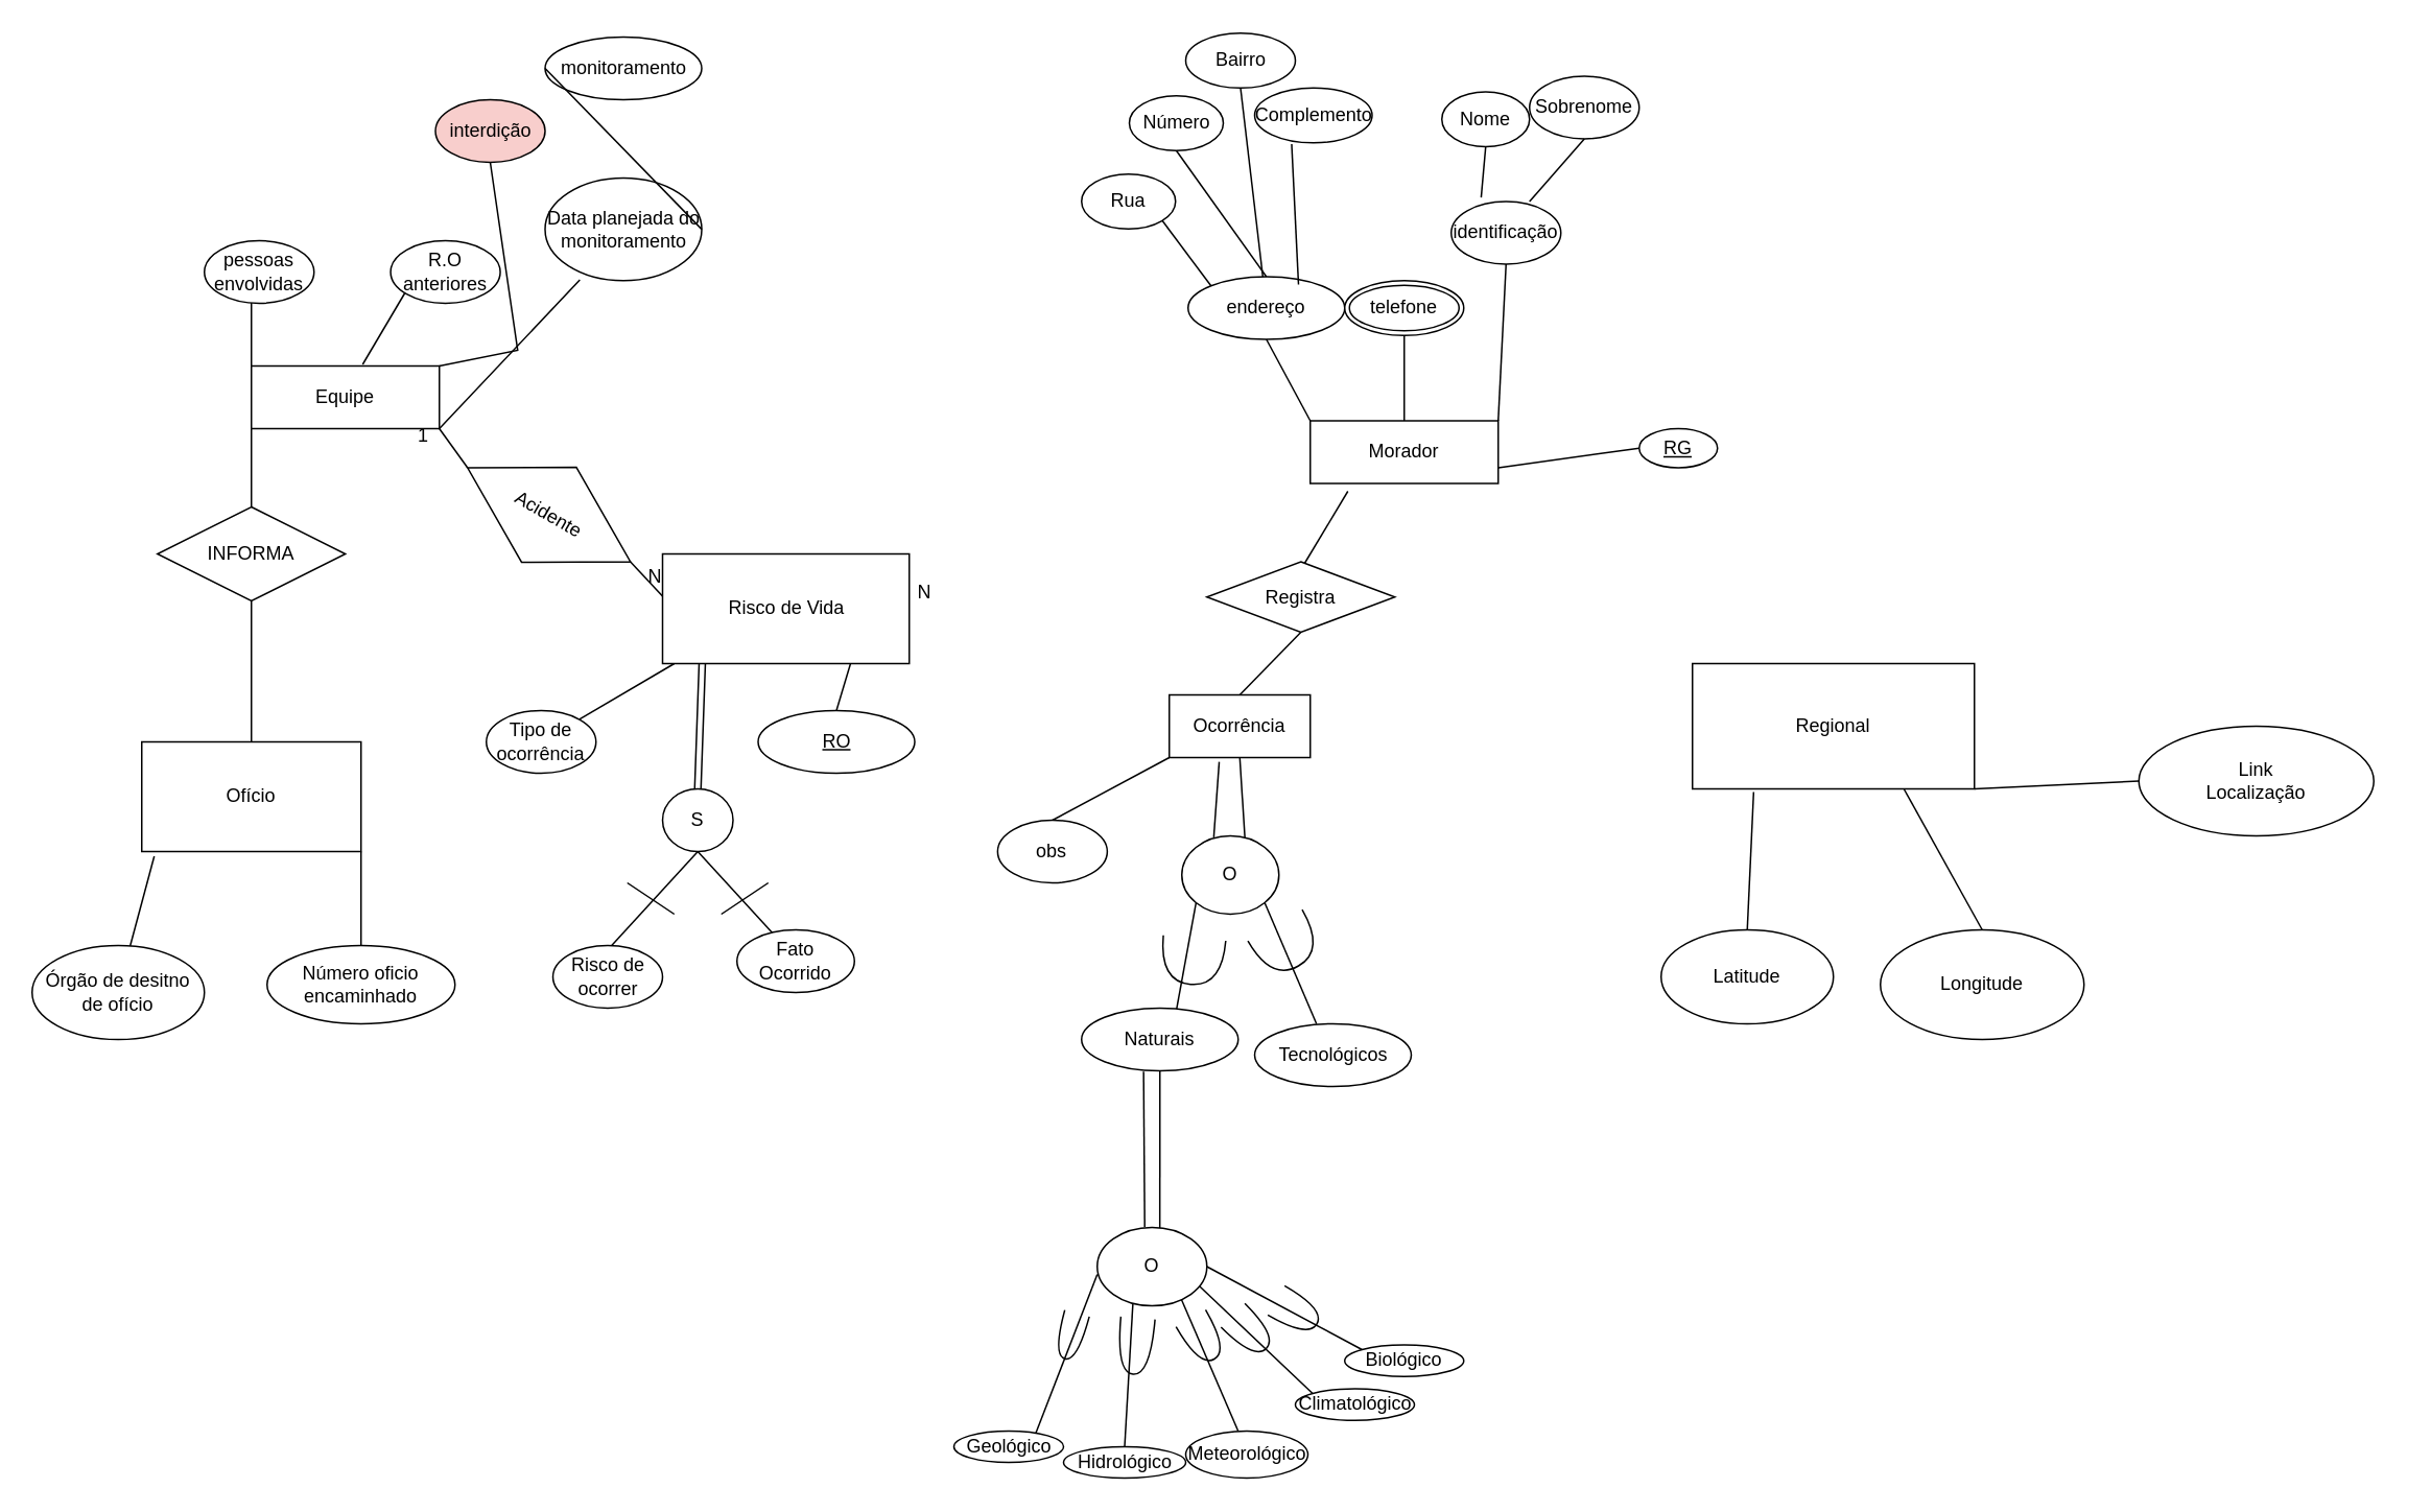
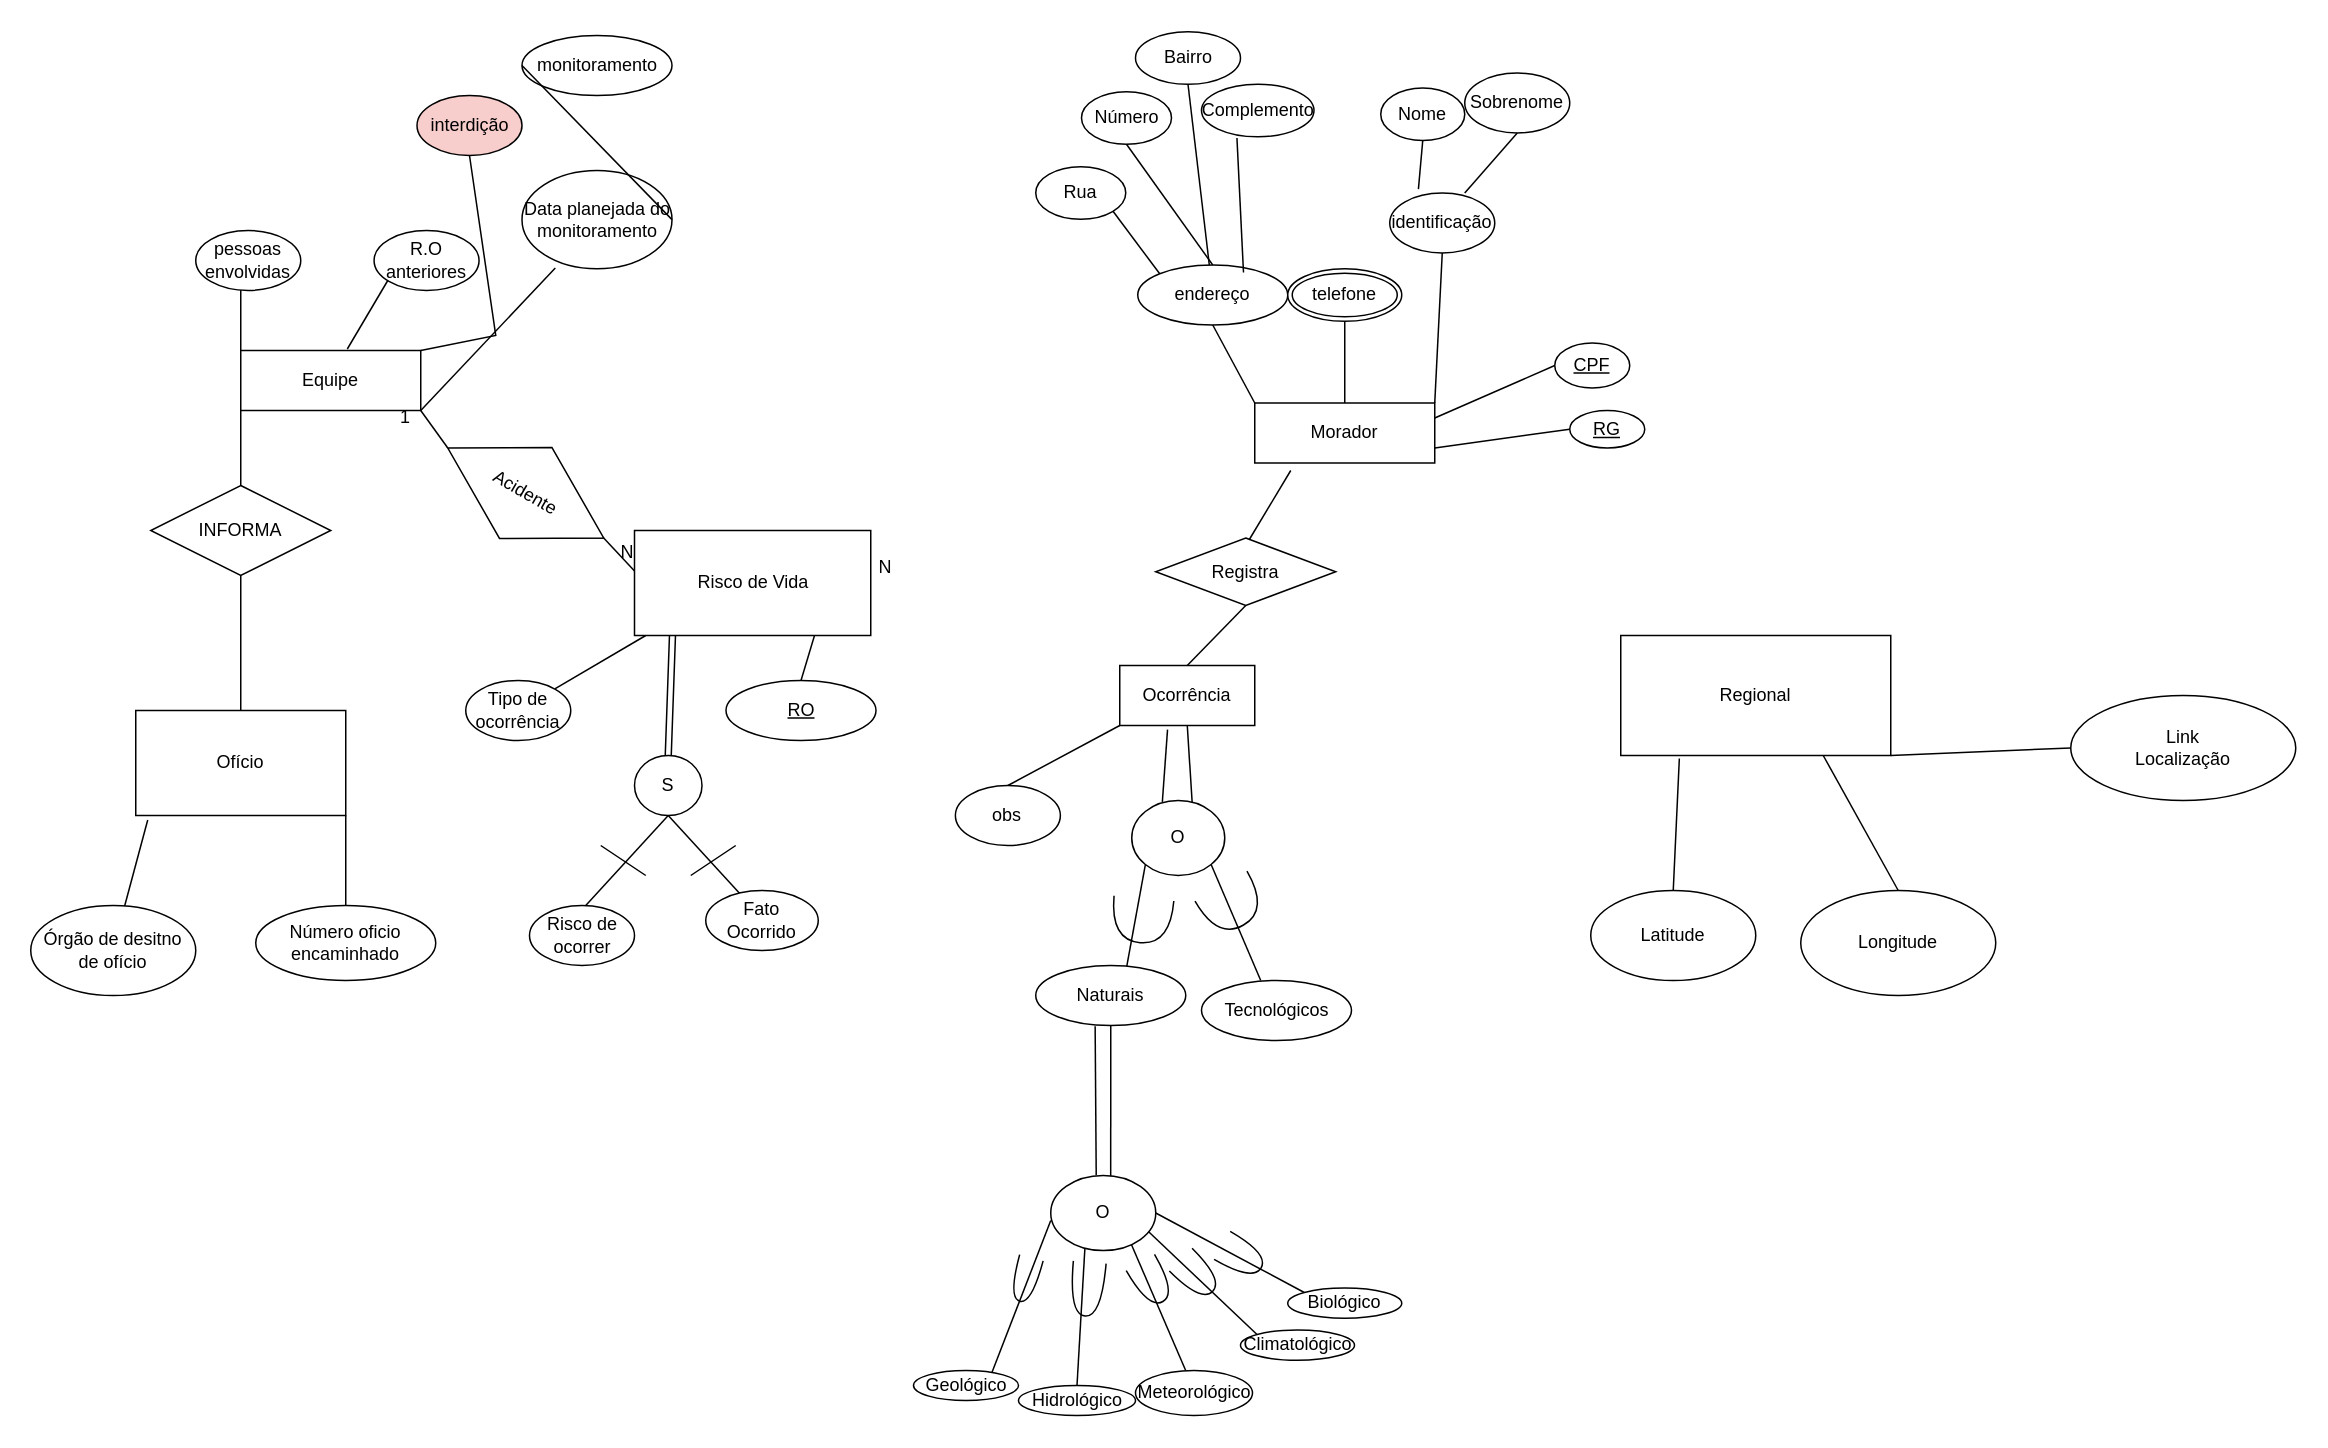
+ <mxCell id="59" value="CPF" style="ellipse;whiteSpace=wrap;html=1;align=center;fontStyle=4;" parent="1" vertex="1"><mxGeometry x="1036" y="228" width="50" height="30" as="geometry" /></mxCell>
+ <mxCell id="18" value="" style="endArrow=none;html=1;rounded=0;exitX=1;exitY=0.25;exitDx=0;exitDy=0;entryX=0;entryY=0.5;entryDx=0;entryDy=0;" parent="1" source="13" target="59" edge="1"><mxGeometry width="50" height="50" relative="1" as="geometry"><mxPoint x="986" y="278" as="sourcePoint" /><mxPoint x="1036" y="278" as="targetPoint" /></mxGeometry></mxCell>
- <mxCell id="104" value="Link&lt;br&gt;Localização" style="ellipse;whiteSpace=wrap;html=1;align=center;" vertex="1" parent="1"><mxGeometry x="1365" y="463" width="150" height="70" as="geometry" /></mxCell>
+ <mxCell id="104" value="Link&lt;br&gt;Localização" style="ellipse;whiteSpace=wrap;html=1;align=center;" vertex="1" parent="1"><mxGeometry x="1380" y="463" width="150" height="70" as="geometry" /></mxCell>
